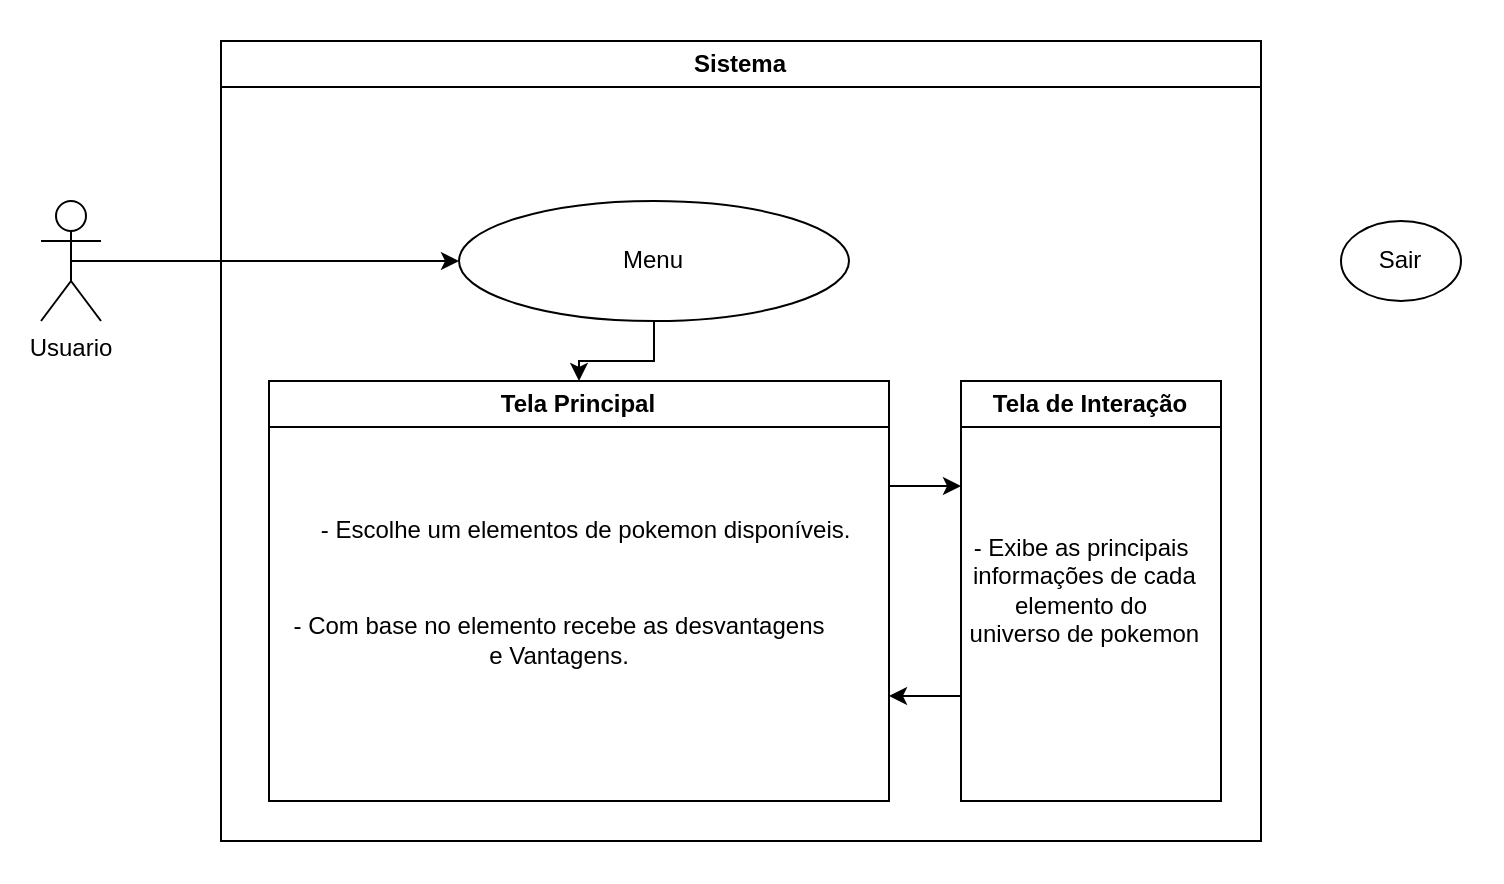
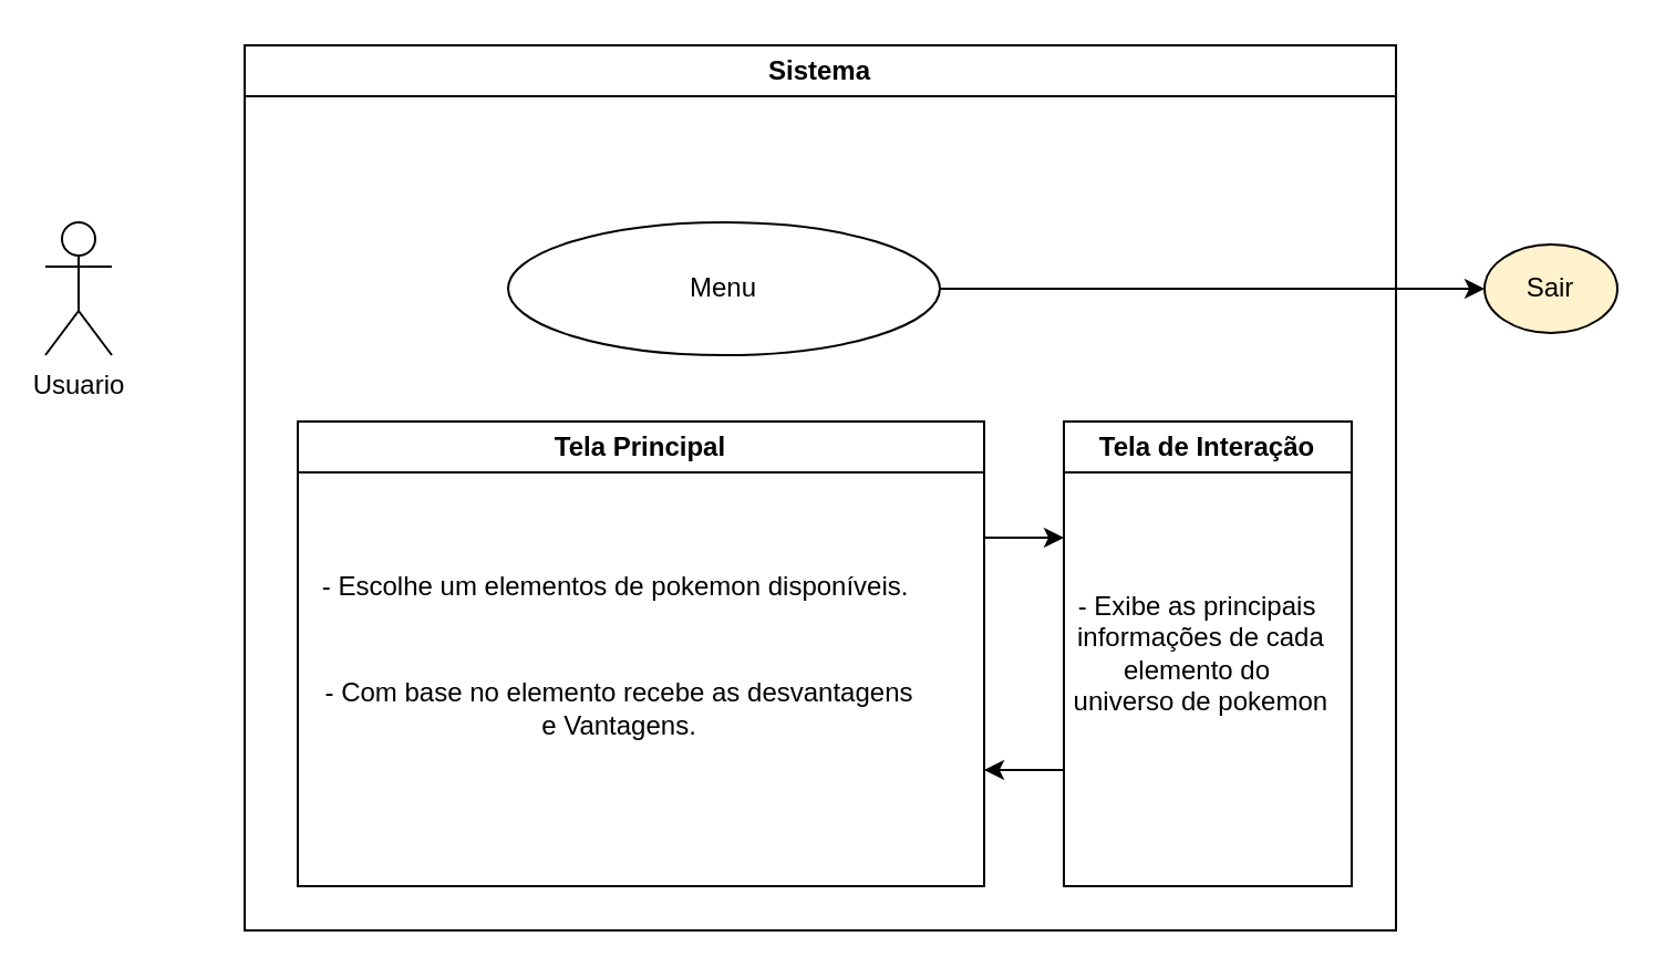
- <mxCell id="2" style="edgeStyle=orthogonalEdgeStyle;rounded=0;orthogonalLoop=1;jettySize=auto;html=1;exitX=0.5;exitY=0.5;exitDx=0;exitDy=0;exitPerimeter=0;entryX=0;entryY=0.5;entryDx=0;entryDy=0;" parent="1" source="3" target="6" edge="1"><mxGeometry relative="1" as="geometry"><mxPoint x="190" y="130" as="targetPoint" /></mxGeometry></mxCell>
+ <mxCell id="11" style="edgeStyle=orthogonalEdgeStyle;rounded=0;orthogonalLoop=1;jettySize=auto;html=1;exitX=1;exitY=0.5;exitDx=0;exitDy=0;entryX=0;entryY=0.5;entryDx=0;entryDy=0;" parent="1" source="6" edge="1" target="10"><mxGeometry relative="1" as="geometry"><mxPoint x="460" y="130" as="targetPoint" /></mxGeometry></mxCell>
- <mxCell id="10" value="Sair" style="ellipse;whiteSpace=wrap;html=1;" vertex="1" parent="1"><mxGeometry x="670" y="110" width="60" height="40" as="geometry" /></mxCell>
+ <mxCell id="10" value="Sair" style="ellipse;whiteSpace=wrap;html=1;fillColor=#fff2cc;" vertex="1" parent="1"><mxGeometry x="670" y="110" width="60" height="40" as="geometry" /></mxCell>
- <mxCell id="5" style="edgeStyle=orthogonalEdgeStyle;rounded=0;orthogonalLoop=1;jettySize=auto;html=1;exitX=0.5;exitY=1;exitDx=0;exitDy=0;entryX=0.5;entryY=0;entryDx=0;entryDy=0;" parent="4" source="6" target="7" edge="1"><mxGeometry relative="1" as="geometry" /></mxCell>
- <mxCell id="8" value="- Escolhe um elementos de pokemon disponíveis.&amp;nbsp;" style="text;html=1;align=center;verticalAlign=middle;resizable=0;points=[];autosize=1;strokeColor=none;fillColor=none;" vertex="1" parent="7"><mxGeometry x="15" y="60" width="290" height="30" as="geometry" /></mxCell>
+ <mxCell id="8" value="- Escolhe um elementos de pokemon disponíveis.&amp;nbsp;" style="text;html=1;align=center;verticalAlign=middle;resizable=0;points=[];autosize=1;strokeColor=none;fillColor=none;" vertex="1" parent="7"><mxGeometry y="60" width="290" height="30" as="geometry" /></mxCell>
